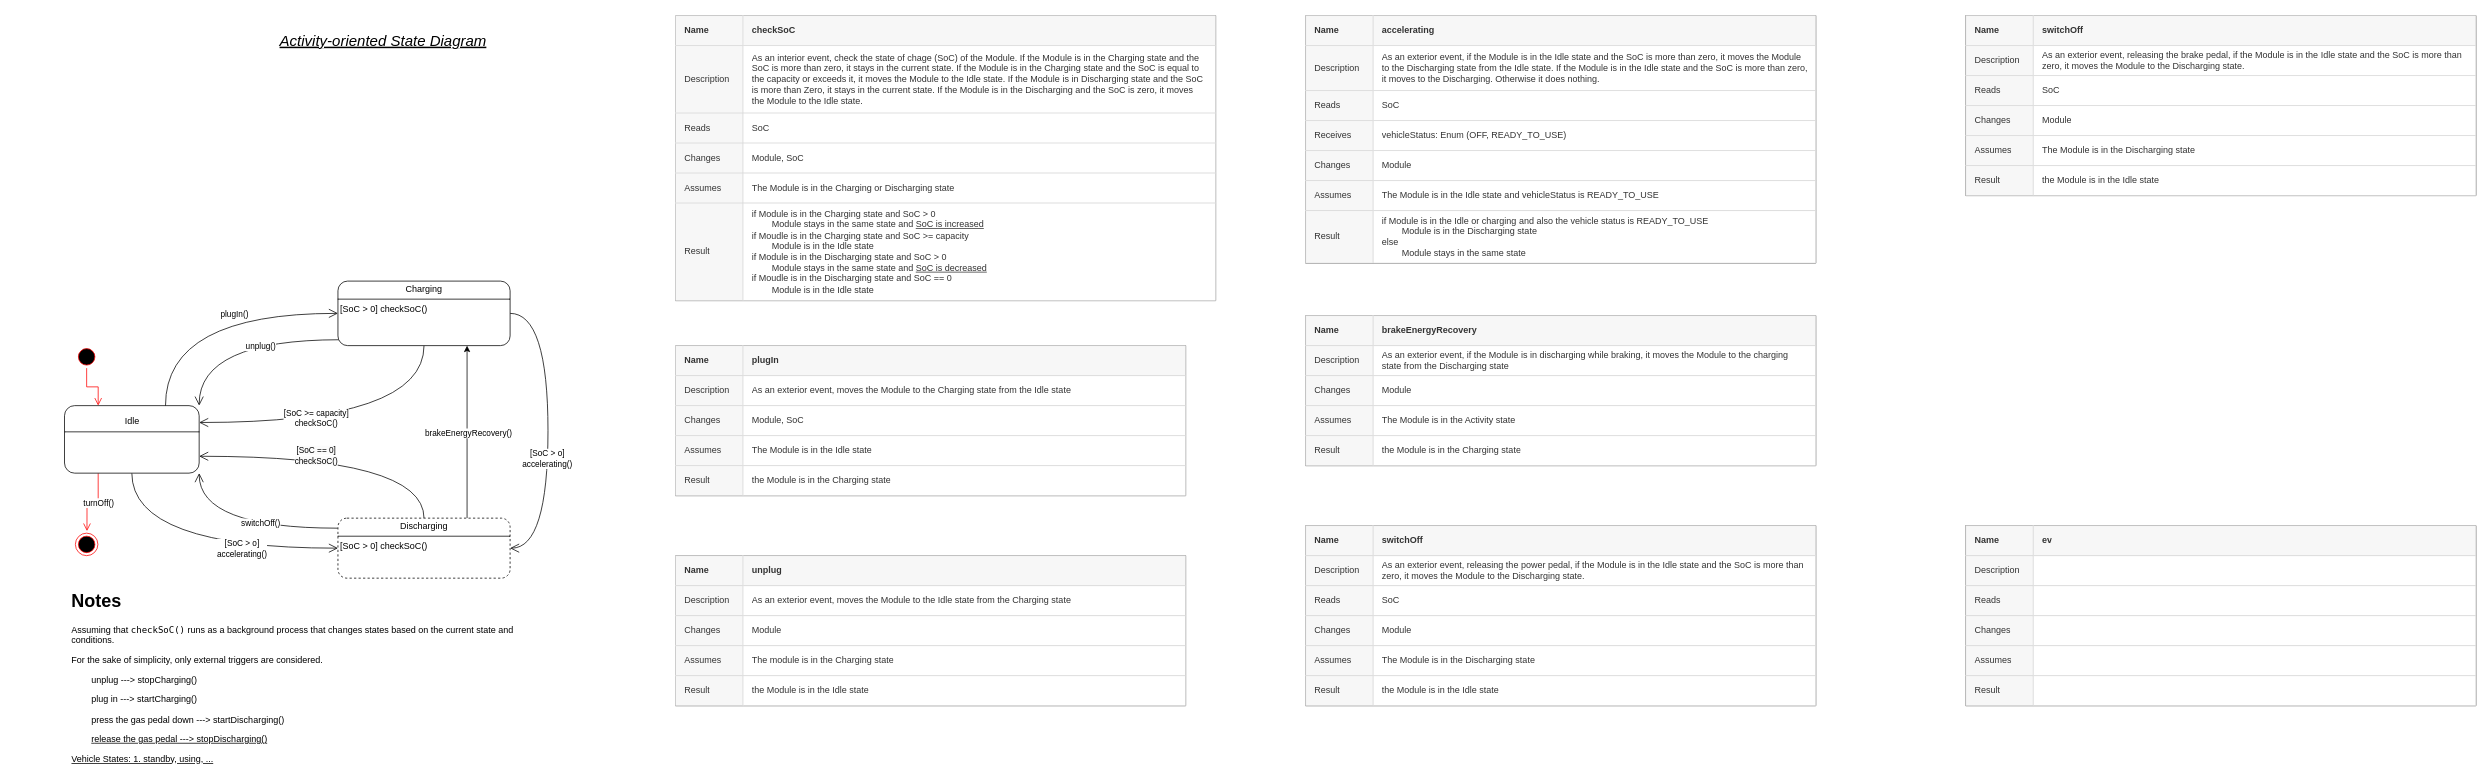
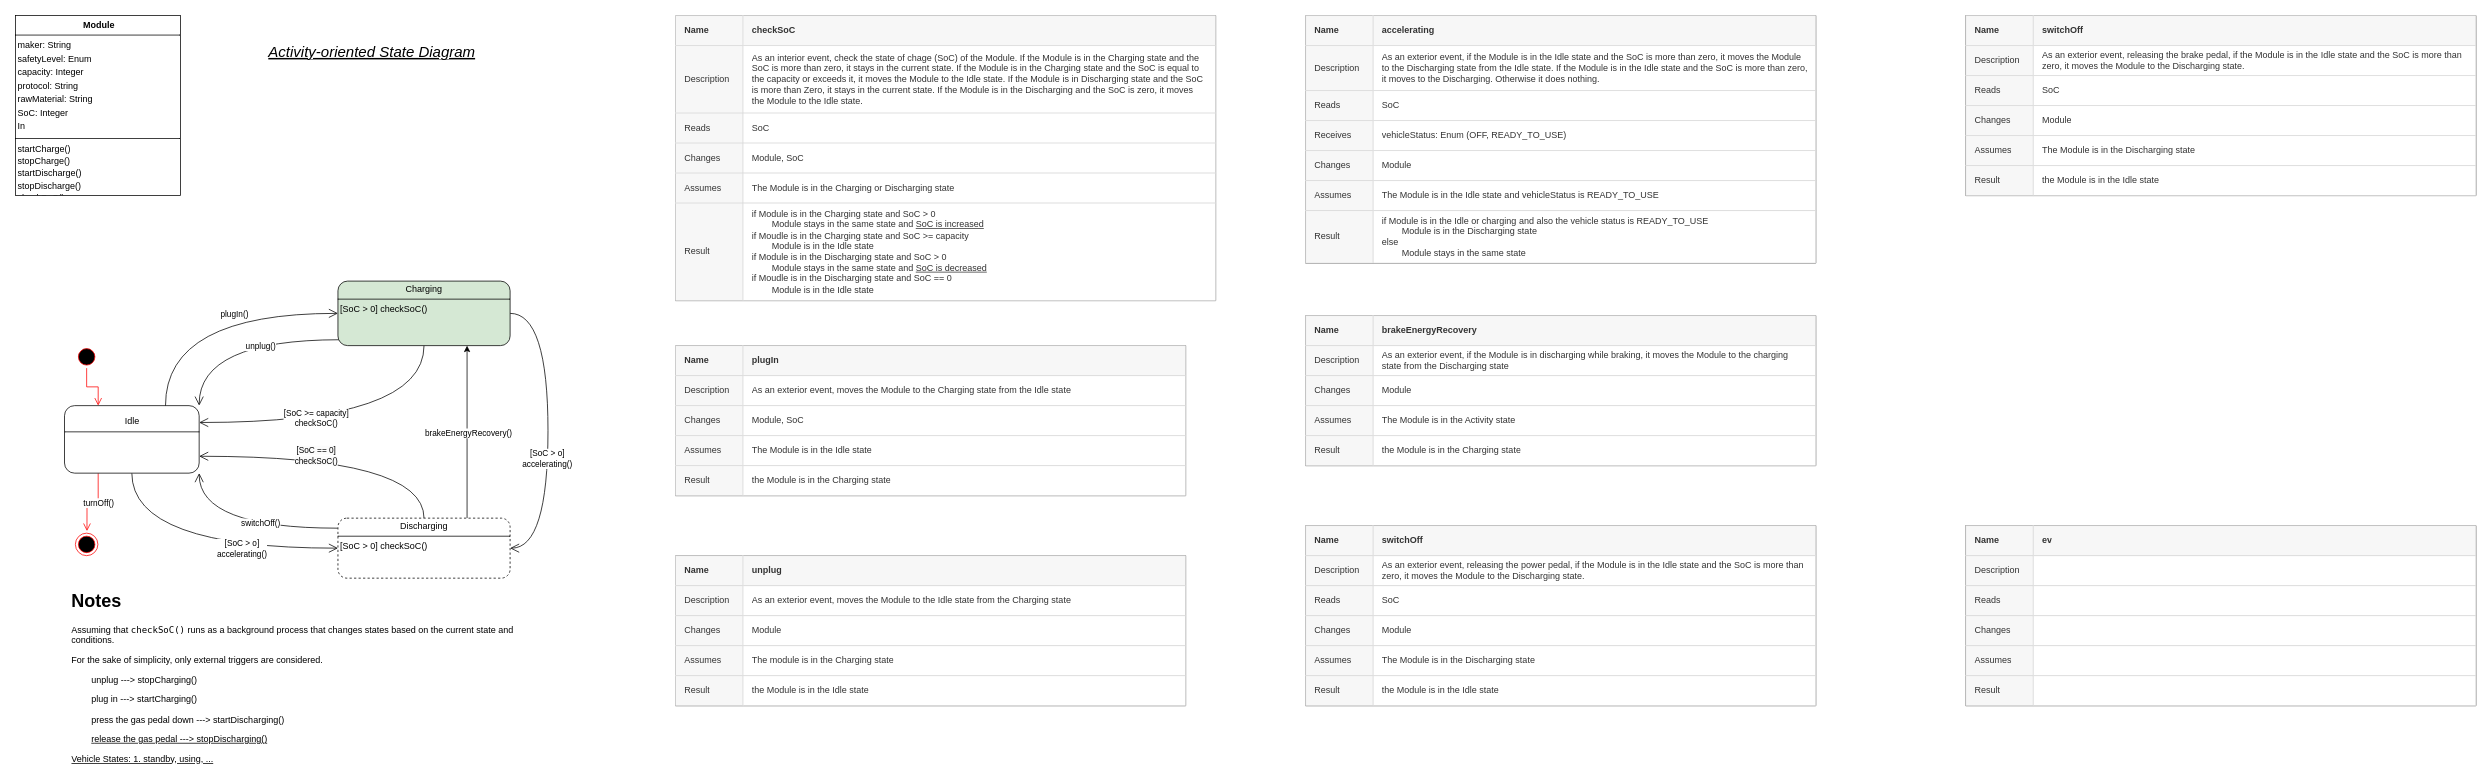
- <mxCell id="3" value="Activity-oriented State Diagram" style="text;html=1;align=center;verticalAlign=middle;resizable=0;points=[];autosize=1;strokeColor=none;fillColor=none;fontStyle=6;fontSize=20;" parent="1" vertex="1"><mxGeometry x="360" y="33" width="300" height="40" as="geometry" /></mxCell>
+ <mxCell id="3" value="Activity-oriented State Diagram" style="text;html=1;align=center;verticalAlign=middle;resizable=0;points=[];autosize=1;strokeColor=none;fillColor=none;fontStyle=6;fontSize=20;" parent="1" vertex="1"><mxGeometry x="345" y="48" width="300" height="40" as="geometry" /></mxCell>
+ <mxCell id="2" value="&lt;p style=&quot;margin:0px;margin-top:4px;text-align:center;&quot;&gt;&lt;/p&gt;&lt;div style=&quot;height:2px;&quot;&gt;&lt;/div&gt;&lt;div style=&quot;text-align: center;&quot;&gt;&lt;span style=&quot;font-weight: 700; background-color: initial;&quot;&gt;&amp;nbsp;Module&lt;/span&gt;&lt;/div&gt;&lt;hr size=&quot;1&quot; style=&quot;border-style:solid;&quot;&gt;&lt;div style=&quot;height:2px;&quot;&gt;&lt;div style=&quot;height: 2px;&quot;&gt;&amp;nbsp;maker: String&lt;/div&gt;&lt;div style=&quot;height: 2px;&quot;&gt;&lt;br&gt;&lt;/div&gt;&lt;div style=&quot;height: 2px;&quot;&gt;&lt;br&gt;&lt;/div&gt;&lt;div style=&quot;height: 2px;&quot;&gt;&lt;br&gt;&lt;/div&gt;&lt;div style=&quot;height: 2px;&quot;&gt;&lt;br&gt;&lt;/div&gt;&lt;div style=&quot;height: 2px;&quot;&gt;&lt;br&gt;&lt;/div&gt;&lt;div style=&quot;height: 2px;&quot;&gt;&lt;br&gt;&lt;/div&gt;&lt;div style=&quot;height: 2px;&quot;&gt;&lt;br&gt;&lt;/div&gt;&lt;div style=&quot;height: 2px;&quot;&gt;&lt;br&gt;&lt;/div&gt;&lt;div style=&quot;height: 2px;&quot;&gt;&amp;nbsp;safetyLevel:&amp;nbsp;&lt;span style=&quot;background-color: initial;&quot;&gt;Enum&lt;/span&gt;&lt;br&gt;&lt;/div&gt;&lt;div style=&quot;height: 2px;&quot;&gt;&lt;br&gt;&lt;/div&gt;&lt;div style=&quot;height: 2px;&quot;&gt;&lt;br&gt;&lt;/div&gt;&lt;div style=&quot;height: 2px;&quot;&gt;&lt;br&gt;&lt;/div&gt;&lt;div style=&quot;height: 2px;&quot;&gt;&lt;br&gt;&lt;/div&gt;&lt;div style=&quot;height: 2px;&quot;&gt;&lt;br&gt;&lt;/div&gt;&lt;div style=&quot;height: 2px;&quot;&gt;&lt;br&gt;&lt;/div&gt;&lt;div style=&quot;height: 2px;&quot;&gt;&lt;br&gt;&lt;/div&gt;&lt;div style=&quot;height: 2px;&quot;&gt;&lt;br&gt;&lt;/div&gt;&lt;div style=&quot;height: 2px;&quot;&gt;&amp;nbsp;capacity:&amp;nbsp;&lt;span style=&quot;background-color: initial;&quot;&gt;Integer&lt;/span&gt;&lt;br&gt;&lt;/div&gt;&lt;div style=&quot;height: 2px;&quot;&gt;&lt;br&gt;&lt;/div&gt;&lt;div style=&quot;height: 2px;&quot;&gt;&lt;br&gt;&lt;/div&gt;&lt;div style=&quot;height: 2px;&quot;&gt;&lt;br&gt;&lt;/div&gt;&lt;div style=&quot;height: 2px;&quot;&gt;&lt;br&gt;&lt;/div&gt;&lt;div style=&quot;height: 2px;&quot;&gt;&lt;br&gt;&lt;/div&gt;&lt;div style=&quot;height: 2px;&quot;&gt;&lt;br&gt;&lt;/div&gt;&lt;div style=&quot;height: 2px;&quot;&gt;&lt;br&gt;&lt;/div&gt;&lt;div style=&quot;height: 2px;&quot;&gt;&lt;br&gt;&lt;/div&gt;&lt;div style=&quot;height: 2px;&quot;&gt;&lt;span style=&quot;background-color: initial;&quot;&gt;&amp;nbsp;protocol:&amp;nbsp;&lt;/span&gt;&lt;span style=&quot;background-color: initial;&quot;&gt;String&lt;/span&gt;&lt;br&gt;&lt;/div&gt;&lt;div style=&quot;height: 2px;&quot;&gt;&lt;span style=&quot;background-color: initial;&quot;&gt;&lt;br&gt;&lt;/span&gt;&lt;/div&gt;&lt;div style=&quot;height: 2px;&quot;&gt;&lt;span style=&quot;background-color: initial;&quot;&gt;&lt;br&gt;&lt;/span&gt;&lt;/div&gt;&lt;div style=&quot;height: 2px;&quot;&gt;&lt;span style=&quot;background-color: initial;&quot;&gt;&lt;br&gt;&lt;/span&gt;&lt;/div&gt;&lt;div style=&quot;height: 2px;&quot;&gt;&lt;span style=&quot;background-color: initial;&quot;&gt;&lt;br&gt;&lt;/span&gt;&lt;/div&gt;&lt;div style=&quot;height: 2px;&quot;&gt;&lt;span style=&quot;background-color: initial;&quot;&gt;&lt;br&gt;&lt;/span&gt;&lt;/div&gt;&lt;div style=&quot;height: 2px;&quot;&gt;&lt;span style=&quot;background-color: initial;&quot;&gt;&lt;br&gt;&lt;/span&gt;&lt;/div&gt;&lt;div style=&quot;height: 2px;&quot;&gt;&lt;span style=&quot;background-color: initial;&quot;&gt;&lt;br&gt;&lt;/span&gt;&lt;/div&gt;&lt;div style=&quot;height: 2px;&quot;&gt;&lt;span style=&quot;background-color: initial;&quot;&gt;&lt;br&gt;&lt;/span&gt;&lt;/div&gt;&lt;div style=&quot;height: 2px;&quot;&gt;&amp;nbsp;&lt;span style=&quot;background-color: initial;&quot;&gt;rawMaterial:&amp;nbsp;&lt;/span&gt;&lt;span style=&quot;background-color: initial;&quot;&gt;String&lt;/span&gt;&lt;/div&gt;&lt;div style=&quot;height: 2px;&quot;&gt;&lt;span style=&quot;background-color: initial;&quot;&gt;&lt;br&gt;&lt;/span&gt;&lt;/div&gt;&lt;div style=&quot;height: 2px;&quot;&gt;&lt;span style=&quot;background-color: initial;&quot;&gt;&lt;br&gt;&lt;/span&gt;&lt;/div&gt;&lt;div style=&quot;height: 2px;&quot;&gt;&lt;span style=&quot;background-color: initial;&quot;&gt;&lt;br&gt;&lt;/span&gt;&lt;/div&gt;&lt;div style=&quot;height: 2px;&quot;&gt;&lt;span style=&quot;background-color: initial;&quot;&gt;&lt;br&gt;&lt;/span&gt;&lt;/div&gt;&lt;div style=&quot;height: 2px;&quot;&gt;&lt;span style=&quot;background-color: initial;&quot;&gt;&lt;br&gt;&lt;/span&gt;&lt;/div&gt;&lt;div style=&quot;height: 2px;&quot;&gt;&lt;span style=&quot;background-color: initial;&quot;&gt;&lt;br&gt;&lt;/span&gt;&lt;/div&gt;&lt;div style=&quot;height: 2px;&quot;&gt;&lt;span style=&quot;background-color: initial;&quot;&gt;&lt;br&gt;&lt;/span&gt;&lt;/div&gt;&lt;div style=&quot;height: 2px;&quot;&gt;&lt;span style=&quot;background-color: initial;&quot;&gt;&lt;br&gt;&lt;/span&gt;&lt;/div&gt;&lt;div style=&quot;height: 2px;&quot;&gt;&lt;span style=&quot;background-color: initial;&quot;&gt;&amp;nbsp;SoC: Integer&lt;/span&gt;&lt;/div&gt;&lt;div style=&quot;height: 2px;&quot;&gt;&lt;span style=&quot;background-color: initial;&quot;&gt;&lt;br&gt;&lt;/span&gt;&lt;/div&gt;&lt;div style=&quot;height: 2px;&quot;&gt;&lt;span style=&quot;background-color: initial;&quot;&gt;&lt;br&gt;&lt;/span&gt;&lt;/div&gt;&lt;div style=&quot;height: 2px;&quot;&gt;&lt;span style=&quot;background-color: initial;&quot;&gt;&lt;br&gt;&lt;/span&gt;&lt;/div&gt;&lt;div style=&quot;height: 2px;&quot;&gt;&lt;span style=&quot;background-color: initial;&quot;&gt;&lt;br&gt;&lt;/span&gt;&lt;/div&gt;&lt;div style=&quot;height: 2px;&quot;&gt;&lt;br&gt;&lt;/div&gt;&lt;div style=&quot;height: 2px;&quot;&gt;&lt;br&gt;&lt;/div&gt;&lt;div style=&quot;height: 2px;&quot;&gt;&lt;br&gt;&lt;/div&gt;&lt;div style=&quot;height: 2px;&quot;&gt;&lt;br&gt;&lt;/div&gt;&lt;div style=&quot;height: 2px;&quot;&gt;&amp;nbsp;In&lt;/div&gt;&lt;div style=&quot;height: 2px;&quot;&gt;&lt;div style=&quot;text-align: center;&quot;&gt;&lt;br&gt;&lt;/div&gt;&lt;hr style=&quot;border-style: solid;&quot; size=&quot;1&quot;&gt;&lt;div style=&quot;height: 2px;&quot;&gt;&lt;div style=&quot;height: 2px;&quot;&gt;&amp;nbsp;startC&lt;span style=&quot;background-color: initial;&quot;&gt;harge()&lt;/span&gt;&lt;/div&gt;&lt;div style=&quot;height: 2px;&quot;&gt;&lt;span style=&quot;background-color: initial;&quot;&gt;&lt;br&gt;&lt;/span&gt;&lt;/div&gt;&lt;div style=&quot;height: 2px;&quot;&gt;&lt;span style=&quot;background-color: initial;&quot;&gt;&lt;br&gt;&lt;/span&gt;&lt;/div&gt;&lt;div style=&quot;height: 2px;&quot;&gt;&lt;span style=&quot;background-color: initial;&quot;&gt;&lt;br&gt;&lt;/span&gt;&lt;/div&gt;&lt;div style=&quot;height: 2px;&quot;&gt;&lt;span style=&quot;background-color: initial;&quot;&gt;&lt;br&gt;&lt;/span&gt;&lt;/div&gt;&lt;div style=&quot;height: 2px;&quot;&gt;&lt;span style=&quot;background-color: initial;&quot;&gt;&lt;br&gt;&lt;/span&gt;&lt;/div&gt;&lt;div style=&quot;height: 2px;&quot;&gt;&lt;span style=&quot;background-color: initial;&quot;&gt;&lt;br&gt;&lt;/span&gt;&lt;/div&gt;&lt;div style=&quot;height: 2px;&quot;&gt;&lt;span style=&quot;background-color: initial;&quot;&gt;&lt;br&gt;&lt;/span&gt;&lt;/div&gt;&lt;div style=&quot;height: 2px;&quot;&gt;&lt;span style=&quot;background-color: initial;&quot;&gt;&amp;nbsp;stopC&lt;/span&gt;harge&lt;span style=&quot;background-color: initial;&quot;&gt;()&lt;/span&gt;&lt;/div&gt;&lt;div style=&quot;height: 2px;&quot;&gt;&lt;br&gt;&lt;/div&gt;&lt;div style=&quot;height: 2px;&quot;&gt;&lt;br&gt;&lt;/div&gt;&lt;div style=&quot;height: 2px;&quot;&gt;&lt;br&gt;&lt;/div&gt;&lt;div style=&quot;height: 2px;&quot;&gt;&lt;br&gt;&lt;/div&gt;&lt;div style=&quot;height: 2px;&quot;&gt;&lt;br&gt;&lt;/div&gt;&lt;div style=&quot;height: 2px;&quot;&gt;&lt;br&gt;&lt;/div&gt;&lt;div style=&quot;height: 2px;&quot;&gt;&amp;nbsp;&lt;/div&gt;&lt;div style=&quot;height: 2px;&quot;&gt;&amp;nbsp;startDischarge()&lt;/div&gt;&lt;div style=&quot;height: 2px;&quot;&gt;&lt;br&gt;&lt;/div&gt;&lt;div style=&quot;height: 2px;&quot;&gt;&lt;br&gt;&lt;/div&gt;&lt;div style=&quot;height: 2px;&quot;&gt;&lt;br&gt;&lt;/div&gt;&lt;div style=&quot;height: 2px;&quot;&gt;&lt;br&gt;&lt;/div&gt;&lt;div style=&quot;height: 2px;&quot;&gt;&lt;br&gt;&lt;/div&gt;&lt;div style=&quot;height: 2px;&quot;&gt;&lt;br&gt;&lt;/div&gt;&lt;div style=&quot;height: 2px;&quot;&gt;&amp;nbsp;&lt;/div&gt;&lt;div style=&quot;height: 2px;&quot;&gt;&lt;br&gt;&lt;/div&gt;&lt;div style=&quot;height: 2px;&quot;&gt;&amp;nbsp;stopDischarge()&lt;/div&gt;&lt;div style=&quot;height: 2px;&quot;&gt;&lt;br&gt;&lt;/div&gt;&lt;div style=&quot;height: 2px;&quot;&gt;&lt;br&gt;&lt;/div&gt;&lt;div style=&quot;height: 2px;&quot;&gt;&lt;br&gt;&lt;/div&gt;&lt;div style=&quot;height: 2px;&quot;&gt;&lt;br&gt;&lt;/div&gt;&lt;div style=&quot;height: 2px;&quot;&gt;&lt;br&gt;&lt;/div&gt;&lt;div style=&quot;height: 2px;&quot;&gt;&lt;br&gt;&lt;/div&gt;&lt;div style=&quot;height: 2px;&quot;&gt;&lt;br&gt;&lt;/div&gt;&lt;div style=&quot;height: 2px;&quot;&gt;&amp;nbsp;checkSoC()&lt;/div&gt;&lt;div style=&quot;height: 2px;&quot;&gt;&lt;br&gt;&lt;/div&gt;&lt;div style=&quot;height: 2px;&quot;&gt;&lt;br&gt;&lt;/div&gt;&lt;div style=&quot;height: 2px;&quot;&gt;&lt;br&gt;&lt;/div&gt;&lt;div style=&quot;height: 2px;&quot;&gt;&lt;br&gt;&lt;/div&gt;&lt;div style=&quot;height: 2px;&quot;&gt;&lt;br&gt;&lt;/div&gt;&lt;/div&gt;&lt;/div&gt;&lt;/div&gt;" style="verticalAlign=top;align=left;overflow=fill;html=1;whiteSpace=wrap;" parent="1" vertex="1"><mxGeometry x="20" y="20" width="220" height="240" as="geometry" /></mxCell>
- <mxCell id="27" value="&lt;p style=&quot;margin:0px;margin-top:4px;text-align:center;&quot;&gt;Charging&lt;/p&gt;&lt;hr size=&quot;1&quot; style=&quot;border-style:solid;&quot;&gt;&lt;div style=&quot;height:2px;&quot;&gt;&lt;div style=&quot;height: 2px;&quot;&gt;&amp;nbsp;[SoC &amp;gt; 0] checkSoC()&lt;/div&gt;&lt;div style=&quot;height: 2px;&quot;&gt;&lt;br&gt;&lt;/div&gt;&lt;div style=&quot;height: 2px;&quot;&gt;&lt;br&gt;&lt;/div&gt;&lt;div style=&quot;height: 2px;&quot;&gt;&lt;br&gt;&lt;/div&gt;&lt;div style=&quot;height: 2px;&quot;&gt;&lt;br&gt;&lt;/div&gt;&lt;div style=&quot;height: 2px;&quot;&gt;&lt;br&gt;&lt;/div&gt;&lt;div style=&quot;height: 2px;&quot;&gt;&lt;br&gt;&lt;/div&gt;&lt;div style=&quot;height: 2px;&quot;&gt;&lt;span style=&quot;background-color: initial;&quot;&gt;&lt;br&gt;&lt;/span&gt;&lt;/div&gt;&lt;div style=&quot;height: 2px;&quot;&gt;&lt;span style=&quot;background-color: initial;&quot;&gt;&lt;br&gt;&lt;/span&gt;&lt;/div&gt;&lt;div style=&quot;height: 2px;&quot;&gt;&lt;br&gt;&lt;/div&gt;&lt;div style=&quot;height: 2px;&quot;&gt;&lt;br&gt;&lt;/div&gt;&lt;div style=&quot;height: 2px;&quot;&gt;&lt;br&gt;&lt;/div&gt;&lt;div style=&quot;height: 2px;&quot;&gt;&lt;br&gt;&lt;/div&gt;&lt;div style=&quot;height: 2px;&quot;&gt;&amp;nbsp;&lt;/div&gt;&lt;div style=&quot;height: 2px;&quot;&gt;&lt;br&gt;&lt;/div&gt;&lt;/div&gt;" style="verticalAlign=top;align=left;overflow=fill;html=1;whiteSpace=wrap;rounded=1;" parent="1" vertex="1"><mxGeometry x="450" y="374" width="229.5" height="86" as="geometry" /></mxCell>
+ <mxCell id="27" value="&lt;p style=&quot;margin:0px;margin-top:4px;text-align:center;&quot;&gt;Charging&lt;/p&gt;&lt;hr size=&quot;1&quot; style=&quot;border-style:solid;&quot;&gt;&lt;div style=&quot;height:2px;&quot;&gt;&lt;div style=&quot;height: 2px;&quot;&gt;&amp;nbsp;[SoC &amp;gt; 0] checkSoC()&lt;/div&gt;&lt;div style=&quot;height: 2px;&quot;&gt;&lt;br&gt;&lt;/div&gt;&lt;div style=&quot;height: 2px;&quot;&gt;&lt;br&gt;&lt;/div&gt;&lt;div style=&quot;height: 2px;&quot;&gt;&lt;br&gt;&lt;/div&gt;&lt;div style=&quot;height: 2px;&quot;&gt;&lt;br&gt;&lt;/div&gt;&lt;div style=&quot;height: 2px;&quot;&gt;&lt;br&gt;&lt;/div&gt;&lt;div style=&quot;height: 2px;&quot;&gt;&lt;br&gt;&lt;/div&gt;&lt;div style=&quot;height: 2px;&quot;&gt;&lt;span style=&quot;background-color: initial;&quot;&gt;&lt;br&gt;&lt;/span&gt;&lt;/div&gt;&lt;div style=&quot;height: 2px;&quot;&gt;&lt;span style=&quot;background-color: initial;&quot;&gt;&lt;br&gt;&lt;/span&gt;&lt;/div&gt;&lt;div style=&quot;height: 2px;&quot;&gt;&lt;br&gt;&lt;/div&gt;&lt;div style=&quot;height: 2px;&quot;&gt;&lt;br&gt;&lt;/div&gt;&lt;div style=&quot;height: 2px;&quot;&gt;&lt;br&gt;&lt;/div&gt;&lt;div style=&quot;height: 2px;&quot;&gt;&lt;br&gt;&lt;/div&gt;&lt;div style=&quot;height: 2px;&quot;&gt;&amp;nbsp;&lt;/div&gt;&lt;div style=&quot;height: 2px;&quot;&gt;&lt;br&gt;&lt;/div&gt;&lt;/div&gt;" style="verticalAlign=top;align=left;overflow=fill;html=1;whiteSpace=wrap;rounded=1;fillColor=#d5e8d4;" parent="1" vertex="1"><mxGeometry x="450" y="374" width="229.5" height="86" as="geometry" /></mxCell>
